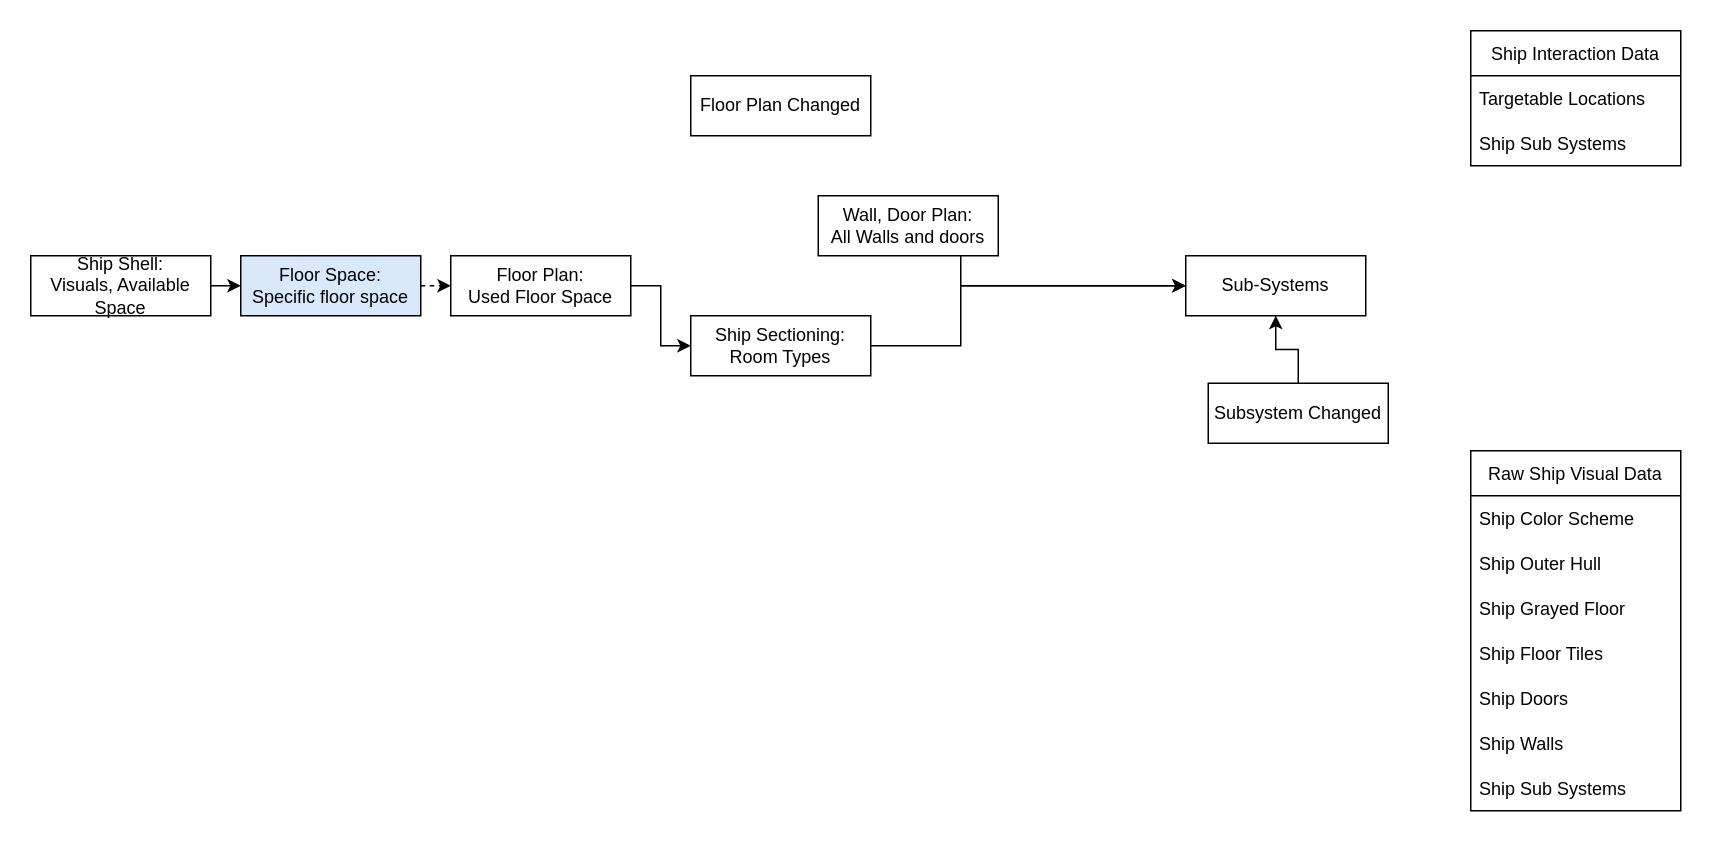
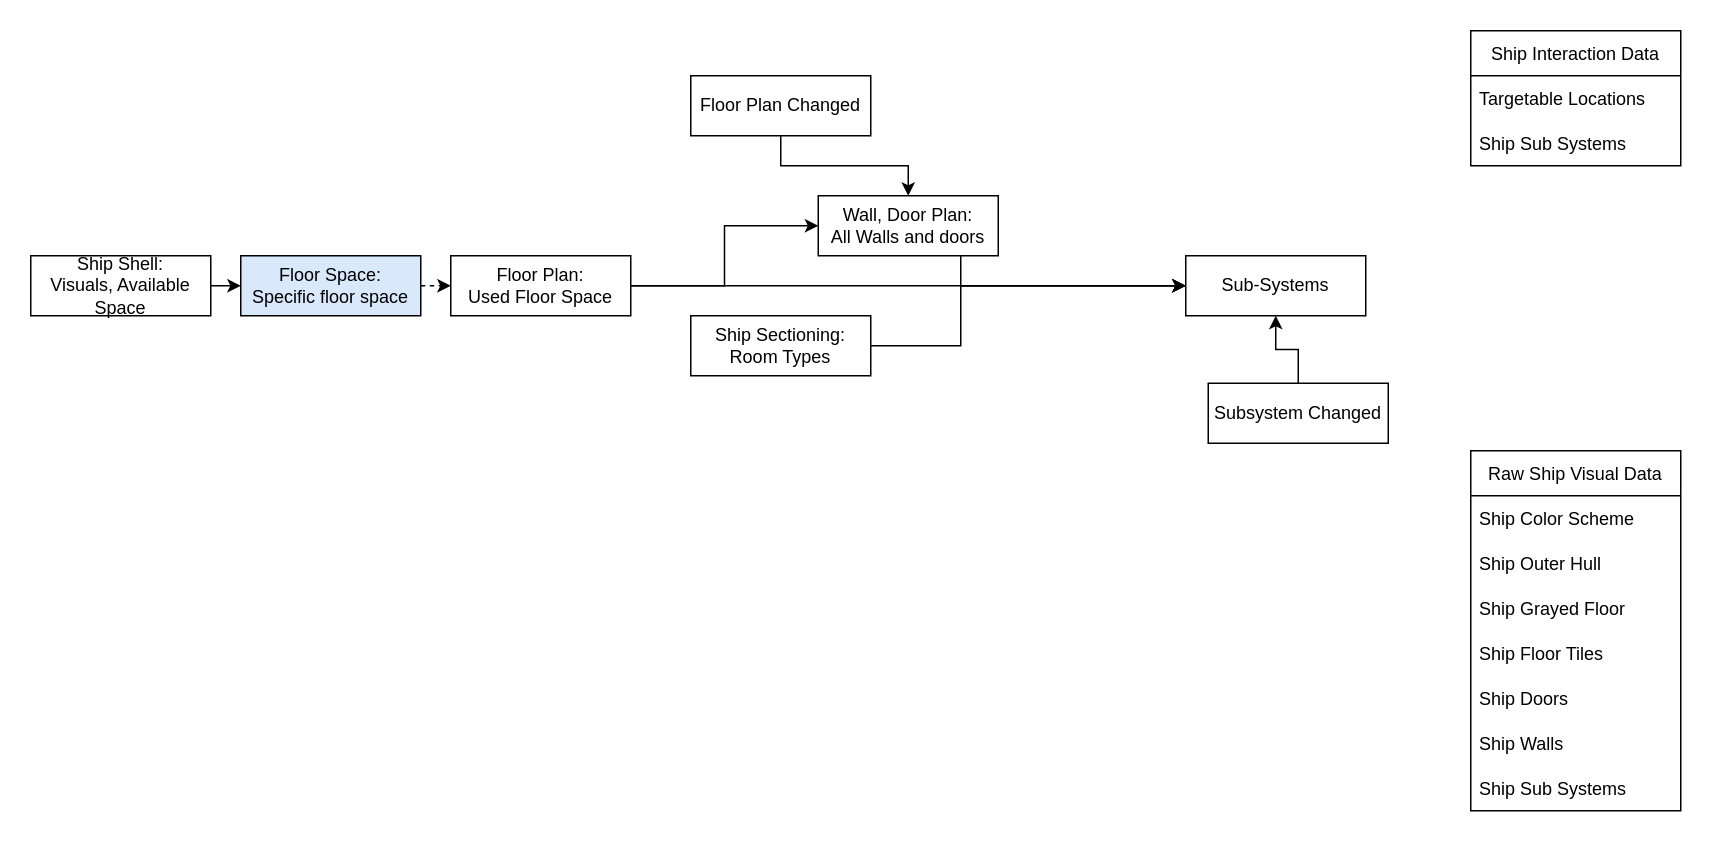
+ <mxCell id="14" style="edgeStyle=orthogonalEdgeStyle;rounded=0;orthogonalLoop=1;jettySize=auto;html=1;exitX=0.5;exitY=1;exitDx=0;exitDy=0;entryX=0.5;entryY=0;entryDx=0;entryDy=0;" parent="1" source="15" target="6" edge="1"><mxGeometry relative="1" as="geometry" /></mxCell>
+ <mxCell id="3" style="edgeStyle=orthogonalEdgeStyle;rounded=0;orthogonalLoop=1;jettySize=auto;html=1;exitX=1;exitY=0.5;exitDx=0;exitDy=0;entryX=0;entryY=0.5;entryDx=0;entryDy=0;" parent="1" source="4" target="6" edge="1"><mxGeometry relative="1" as="geometry" /></mxCell>
- <mxCell id="2" style="edgeStyle=orthogonalEdgeStyle;rounded=0;orthogonalLoop=1;jettySize=auto;html=1;exitX=1;exitY=0.5;exitDx=0;exitDy=0;entryX=0;entryY=0.5;entryDx=0;entryDy=0;" parent="1" source="4" target="8" edge="1"><mxGeometry relative="1" as="geometry" /></mxCell>
+ <mxCell id="2" style="edgeStyle=orthogonalEdgeStyle;rounded=0;orthogonalLoop=1;jettySize=auto;html=1;exitX=1;exitY=0.5;exitDx=0;exitDy=0;" parent="1" source="4" target="11" edge="1"><mxGeometry relative="1" as="geometry" /></mxCell>
